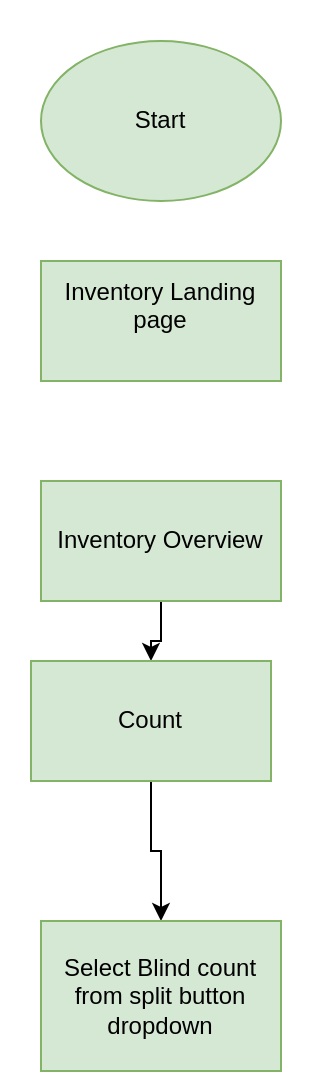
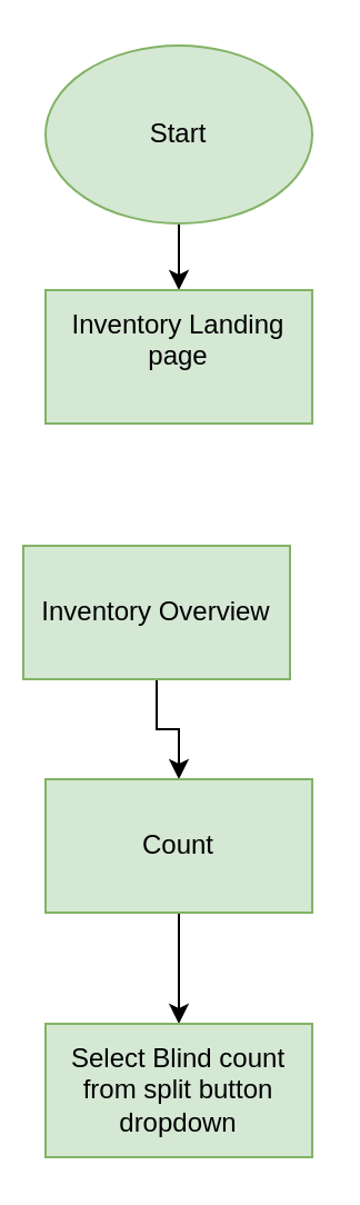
+ <mxCell id="2" value="" style="edgeStyle=orthogonalEdgeStyle;rounded=0;orthogonalLoop=1;jettySize=auto;html=1;" parent="1" source="3" target="4" edge="1"><mxGeometry relative="1" as="geometry" /></mxCell>
- <mxCell id="6" value="Inventory Overview" style="whiteSpace=wrap;html=1;fillColor=#d5e8d4;strokeColor=#82b366;" parent="1" vertex="1"><mxGeometry x="20" y="240" width="120" height="60" as="geometry" /></mxCell>
+ <mxCell id="6" value="Inventory Overview" style="whiteSpace=wrap;html=1;fillColor=#d5e8d4;strokeColor=#82b366;" parent="1" vertex="1"><mxGeometry x="10" y="245" width="120" height="60" as="geometry" /></mxCell>
- <mxCell id="8" value="Count" style="whiteSpace=wrap;html=1;fillColor=#d5e8d4;strokeColor=#82b366;" parent="1" vertex="1"><mxGeometry x="15" y="330" width="120" height="60" as="geometry" /></mxCell>
+ <mxCell id="8" value="Count" style="whiteSpace=wrap;html=1;fillColor=#d5e8d4;strokeColor=#82b366;" parent="1" vertex="1"><mxGeometry x="20" y="350" width="120" height="60" as="geometry" /></mxCell>
- <mxCell id="9" value="Select Blind count from split button dropdown" style="whiteSpace=wrap;html=1;fillColor=#d5e8d4;strokeColor=#82b366;" parent="1" vertex="1"><mxGeometry x="20" y="460" width="120" height="75" as="geometry" /></mxCell>
+ <mxCell id="9" value="Select Blind count from split button dropdown" style="whiteSpace=wrap;html=1;fillColor=#d5e8d4;strokeColor=#82b366;" parent="1" vertex="1"><mxGeometry x="20" y="460" width="120" height="60" as="geometry" /></mxCell>
